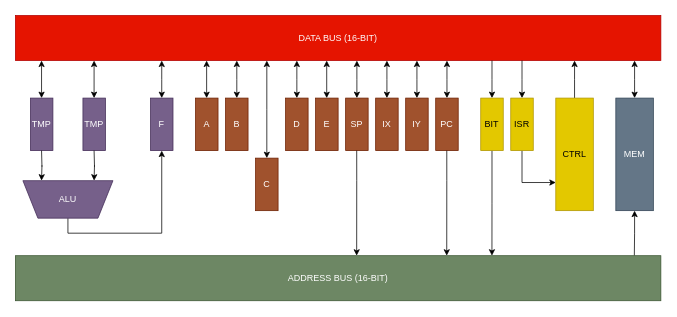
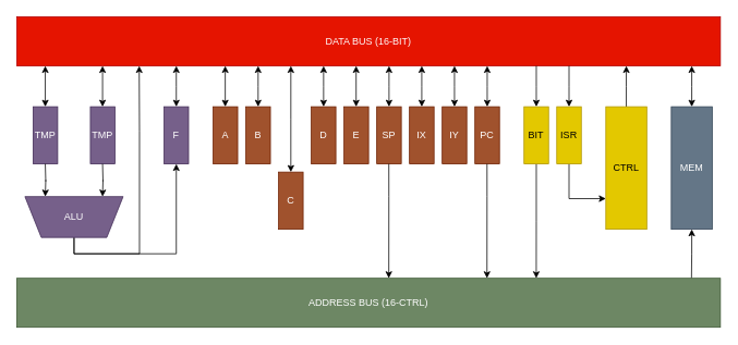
+ <mxCell id="3" style="edgeStyle=orthogonalEdgeStyle;rounded=0;orthogonalLoop=1;jettySize=auto;html=1;exitX=0.5;exitY=0;exitDx=0;exitDy=0;entryX=0.174;entryY=1;entryDx=0;entryDy=0;entryPerimeter=0;" edge="1" parent="1" source="4" target="5"><mxGeometry relative="1" as="geometry" /></mxCell>
- <mxCell id="27" value="ADDRESS BUS (16-BIT)" style="rounded=0;whiteSpace=wrap;html=1;comic=0;fillColor=#6d8764;strokeColor=#3A5431;fontColor=#ffffff;" parent="1" vertex="1"><mxGeometry x="20" y="340" width="860" height="60" as="geometry" /></mxCell>
+ <mxCell id="27" value="ADDRESS BUS (16-CTRL)" style="rounded=0;whiteSpace=wrap;html=1;comic=0;fillColor=#6d8764;strokeColor=#3A5431;fontColor=#ffffff;" parent="1" vertex="1"><mxGeometry x="20" y="340" width="860" height="60" as="geometry" /></mxCell>
